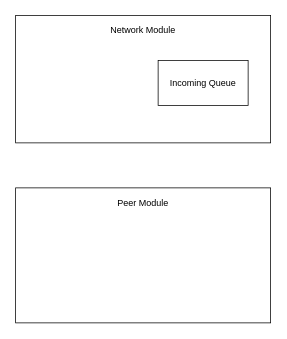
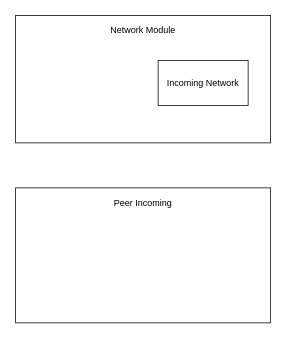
- <mxCell id="4" value="Incoming Queue" style="rounded=0;whiteSpace=wrap;html=1;" vertex="1" parent="1"><mxGeometry x="210" y="80" width="120" height="60" as="geometry" /></mxCell>
+ <mxCell id="4" value="Incoming Network" style="rounded=0;whiteSpace=wrap;html=1;" vertex="1" parent="1"><mxGeometry x="210" y="80" width="120" height="60" as="geometry" /></mxCell>
- <mxCell id="6" value="Peer Module" style="text;html=1;strokeColor=none;fillColor=none;align=center;verticalAlign=middle;whiteSpace=wrap;rounded=0;" vertex="1" parent="1"><mxGeometry x="110" y="260" width="160" height="20" as="geometry" /></mxCell>
+ <mxCell id="6" value="Peer Incoming" style="text;html=1;strokeColor=none;fillColor=none;align=center;verticalAlign=middle;whiteSpace=wrap;rounded=0;" vertex="1" parent="1"><mxGeometry x="110" y="260" width="160" height="20" as="geometry" /></mxCell>
